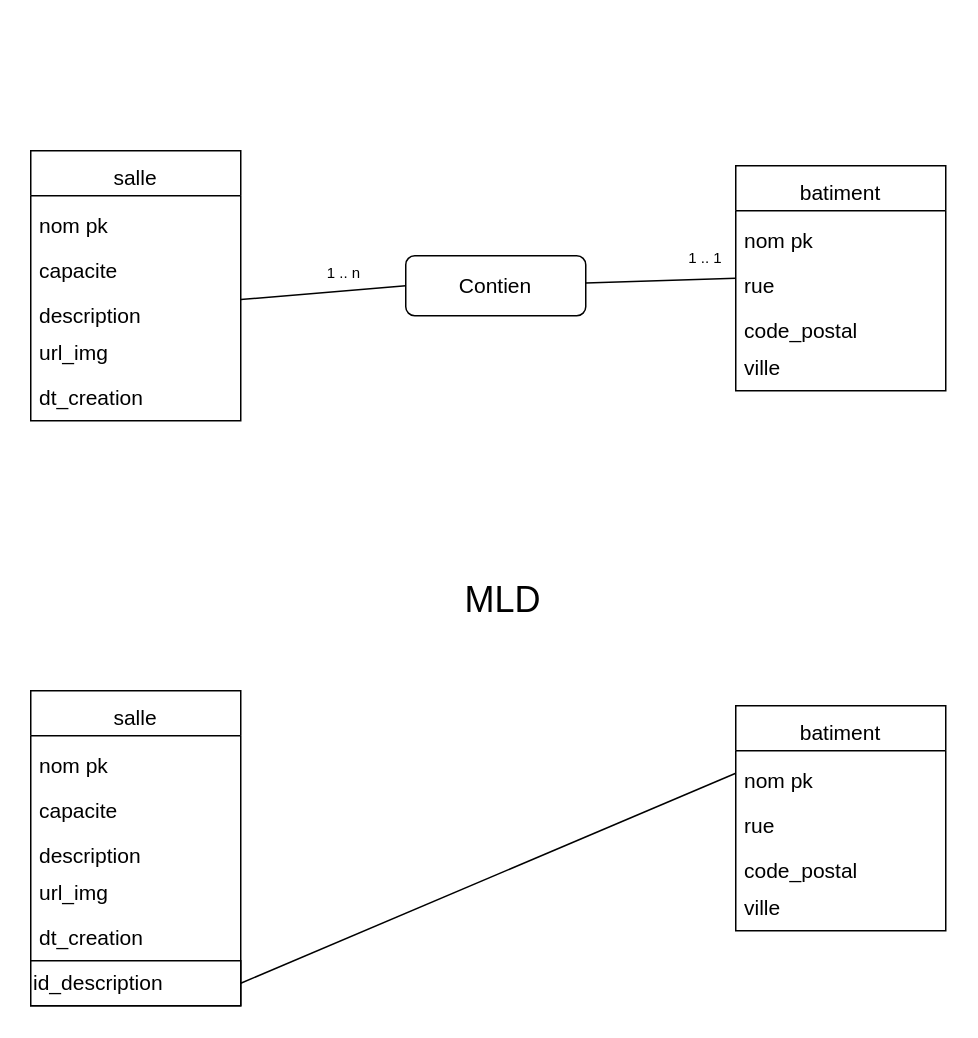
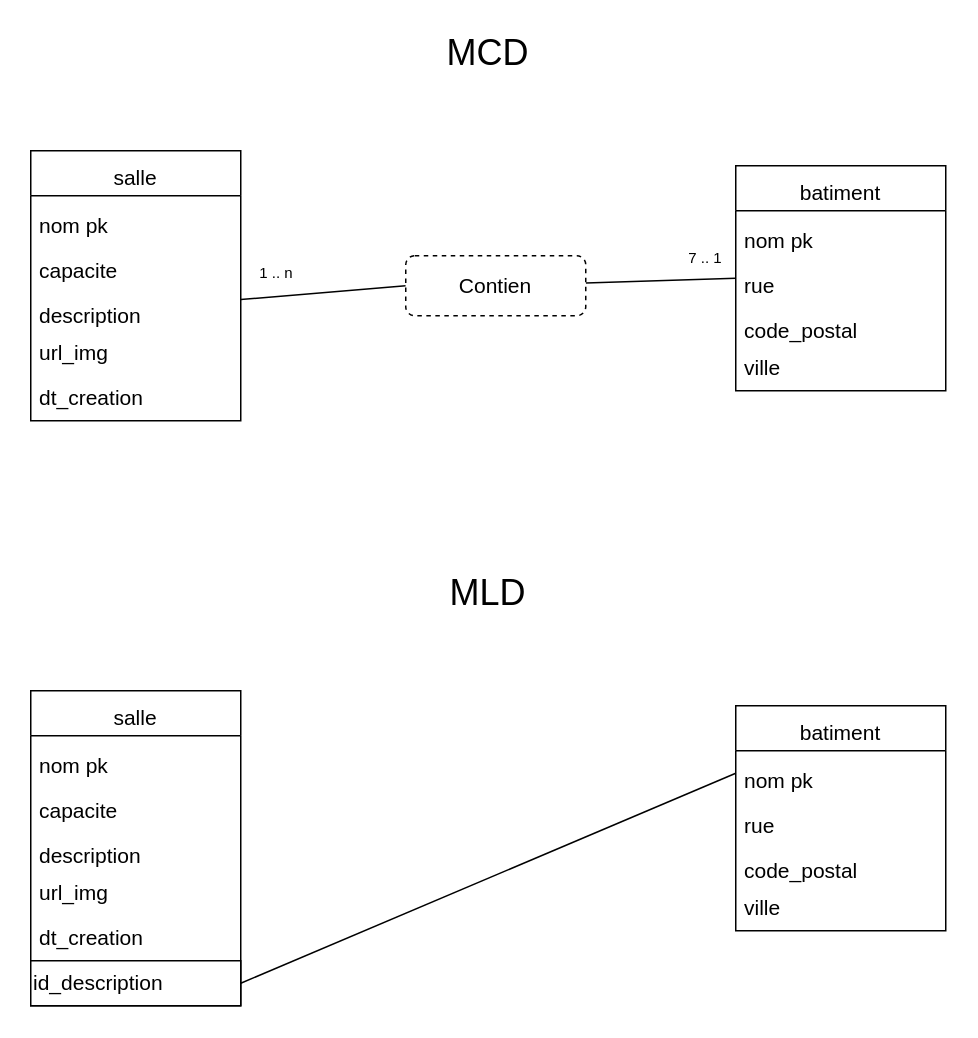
+ <mxCell id="2" value="&lt;font style=&quot;font-size: 24px;&quot;&gt;MCD&lt;/font&gt;" style="text;html=1;strokeColor=none;fillColor=none;align=center;verticalAlign=middle;whiteSpace=wrap;rounded=0;" vertex="1" parent="1"><mxGeometry x="265" y="20" width="120" height="30" as="geometry" /></mxCell>
- <mxCell id="18" value="&lt;font style=&quot;font-size: 10px;&quot;&gt;1 .. 1&lt;/font&gt;" style="text;html=1;strokeColor=none;fillColor=none;align=center;verticalAlign=middle;whiteSpace=wrap;rounded=0;fontSize=14;" vertex="1" parent="1"><mxGeometry x="450" y="160" width="40" height="20" as="geometry" /></mxCell>
+ <mxCell id="18" value="&lt;font style=&quot;font-size: 10px;&quot;&gt;7 .. 1&lt;/font&gt;" style="text;html=1;strokeColor=none;fillColor=none;align=center;verticalAlign=middle;whiteSpace=wrap;rounded=0;fontSize=14;" vertex="1" parent="1"><mxGeometry x="450" y="160" width="40" height="20" as="geometry" /></mxCell>
- <mxCell id="17" value="&lt;font style=&quot;font-size: 10px;&quot;&gt;1 .. n&lt;/font&gt;" style="text;html=1;strokeColor=none;fillColor=none;align=center;verticalAlign=middle;whiteSpace=wrap;rounded=0;fontSize=14;" vertex="1" parent="1"><mxGeometry x="209" y="170" width="40" height="20" as="geometry" /></mxCell>
+ <mxCell id="17" value="&lt;font style=&quot;font-size: 10px;&quot;&gt;1 .. n&lt;/font&gt;" style="text;html=1;strokeColor=none;fillColor=none;align=center;verticalAlign=middle;whiteSpace=wrap;rounded=0;fontSize=14;" vertex="1" parent="1"><mxGeometry x="164" y="170" width="40" height="20" as="geometry" /></mxCell>
- <mxCell id="16" value="Contien" style="rounded=1;whiteSpace=wrap;html=1;fontSize=14;" vertex="1" parent="1"><mxGeometry x="270" y="170" width="120" height="40" as="geometry" /></mxCell>
+ <mxCell id="16" value="Contien" style="rounded=1;whiteSpace=wrap;html=1;fontSize=14;dashed=1;" vertex="1" parent="1"><mxGeometry x="270" y="170" width="120" height="40" as="geometry" /></mxCell>
- <mxCell id="19" value="&lt;font style=&quot;font-size: 24px;&quot;&gt;MLD&lt;/font&gt;" style="text;html=1;strokeColor=none;fillColor=none;align=center;verticalAlign=middle;whiteSpace=wrap;rounded=0;" vertex="1" parent="1"><mxGeometry x="275" y="385" width="120" height="30" as="geometry" /></mxCell>
+ <mxCell id="19" value="&lt;font style=&quot;font-size: 24px;&quot;&gt;MLD&lt;/font&gt;" style="text;html=1;strokeColor=none;fillColor=none;align=center;verticalAlign=middle;whiteSpace=wrap;rounded=0;" vertex="1" parent="1"><mxGeometry x="265" y="380" width="120" height="30" as="geometry" /></mxCell>
